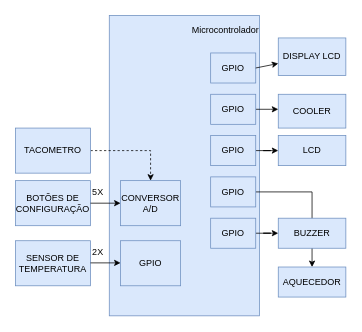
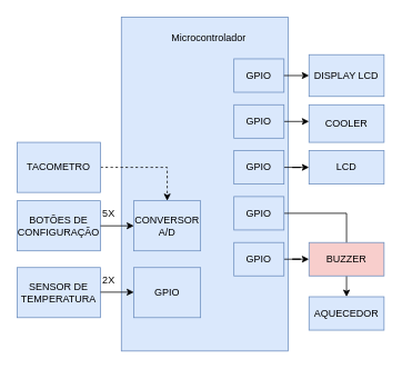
- <mxCell id="3" value="Microcontrolador" style="text;strokeColor=none;align=center;fillColor=none;html=1;verticalAlign=middle;whiteSpace=wrap;rounded=0;" vertex="1" parent="1"><mxGeometry x="270" y="25" width="60" height="30" as="geometry" /></mxCell>
+ <mxCell id="3" value="Microcontrolador" style="text;strokeColor=none;align=center;fillColor=none;html=1;verticalAlign=middle;whiteSpace=wrap;rounded=0;" vertex="1" parent="1"><mxGeometry x="220" y="30" width="60" height="30" as="geometry" /></mxCell>
- <mxCell id="8" value="DISPLAY LCD" style="rounded=0;whiteSpace=wrap;html=1;fillColor=#dae8fc;strokeColor=#6c8ebf;" vertex="1" parent="1"><mxGeometry x="370" y="50" width="90" height="50" as="geometry" /></mxCell>
+ <mxCell id="8" value="DISPLAY LCD" style="rounded=0;whiteSpace=wrap;html=1;fillColor=#dae8fc;strokeColor=#6c8ebf;" vertex="1" parent="1"><mxGeometry x="370" y="65" width="90" height="50" as="geometry" /></mxCell>
- <mxCell id="27" value="BUZZER" style="rounded=0;whiteSpace=wrap;html=1;fillColor=#dae8fc;strokeColor=#6c8ebf;" vertex="1" parent="1"><mxGeometry x="370" y="290" width="90" height="40" as="geometry" /></mxCell>
+ <mxCell id="27" value="BUZZER" style="rounded=0;whiteSpace=wrap;html=1;fillColor=#f8cecc;strokeColor=#6c8ebf;" vertex="1" parent="1"><mxGeometry x="370" y="290" width="90" height="40" as="geometry" /></mxCell>
